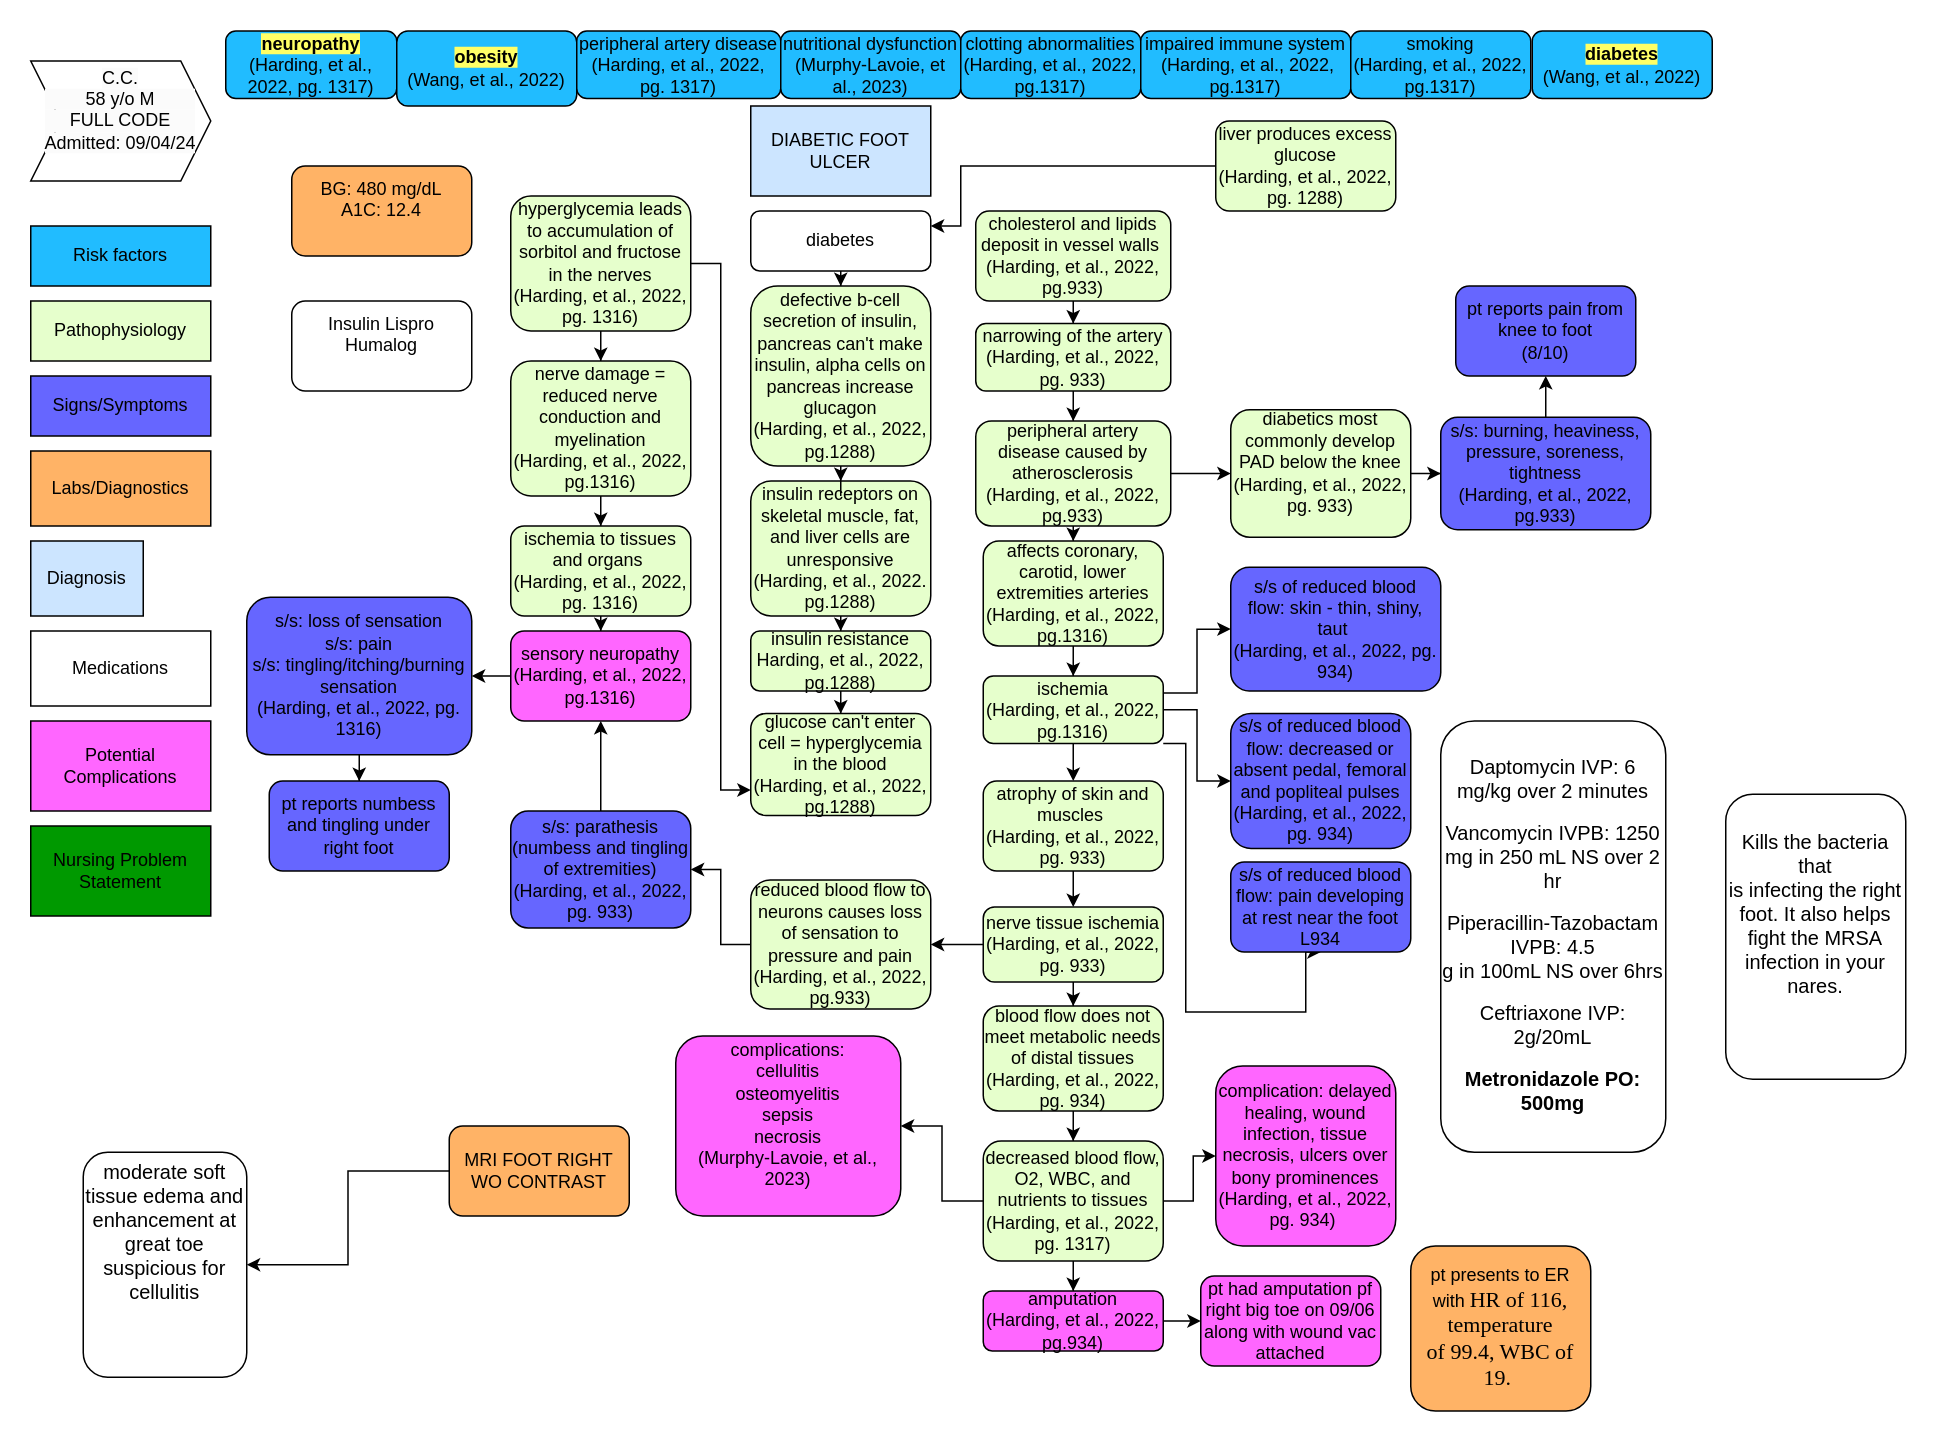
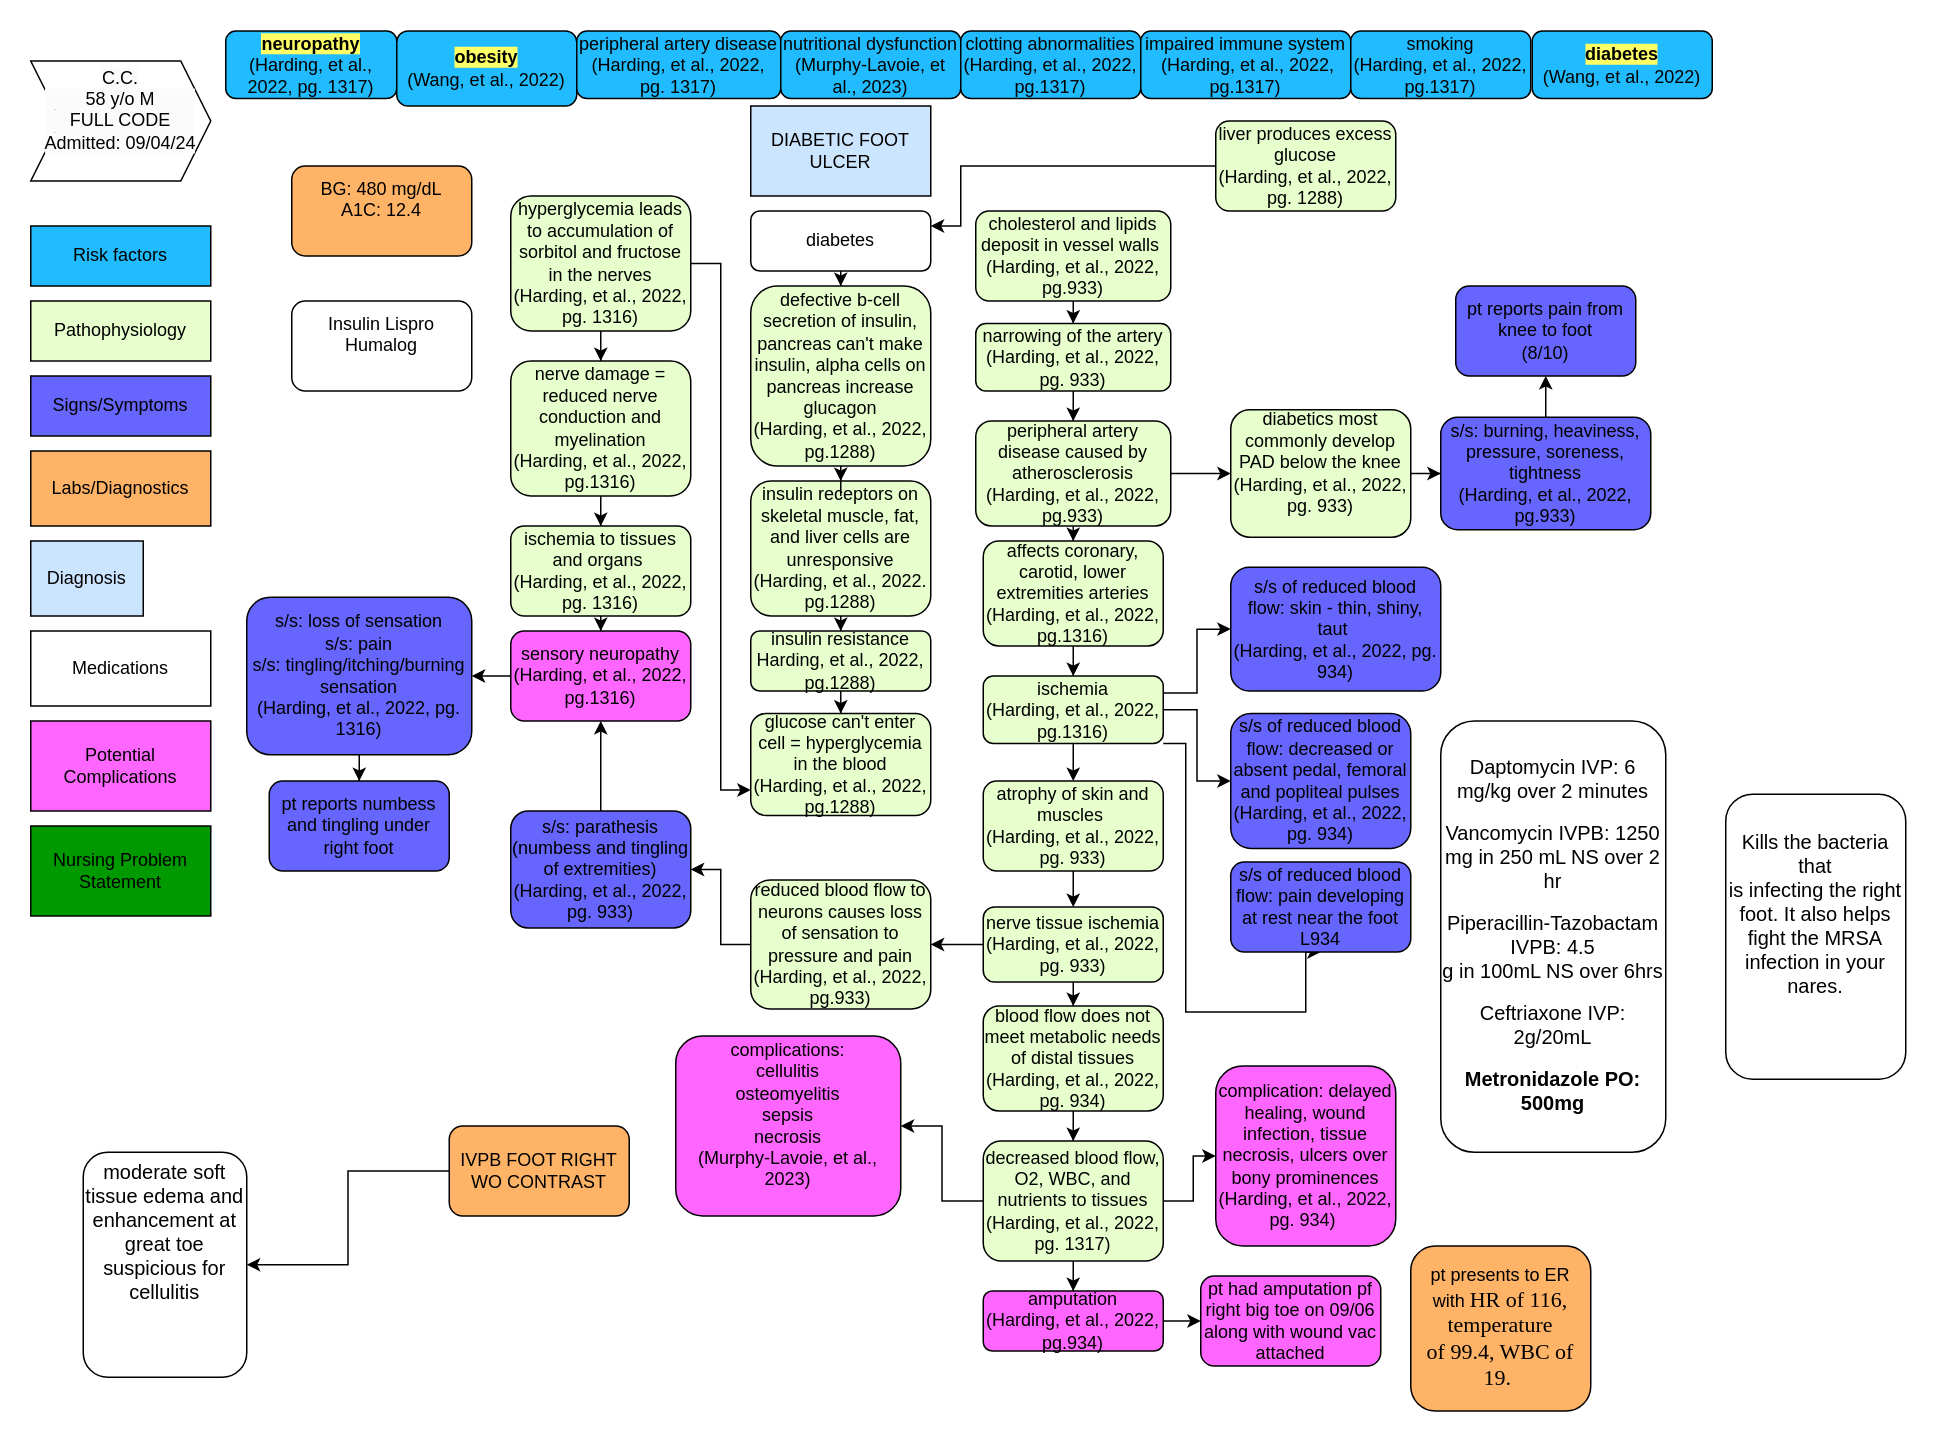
- <mxCell id="88" value="MRI FOOT RIGHT WO CONTRAST" style="rounded=1;whiteSpace=wrap;html=1;fillColor=#FFB366;" vertex="1" parent="1"><mxGeometry x="299" y="750" width="120" height="60" as="geometry" /></mxCell>
+ <mxCell id="88" value="IVPB FOOT RIGHT WO CONTRAST" style="rounded=1;whiteSpace=wrap;html=1;fillColor=#FFB366;" vertex="1" parent="1"><mxGeometry x="299" y="750" width="120" height="60" as="geometry" /></mxCell>
